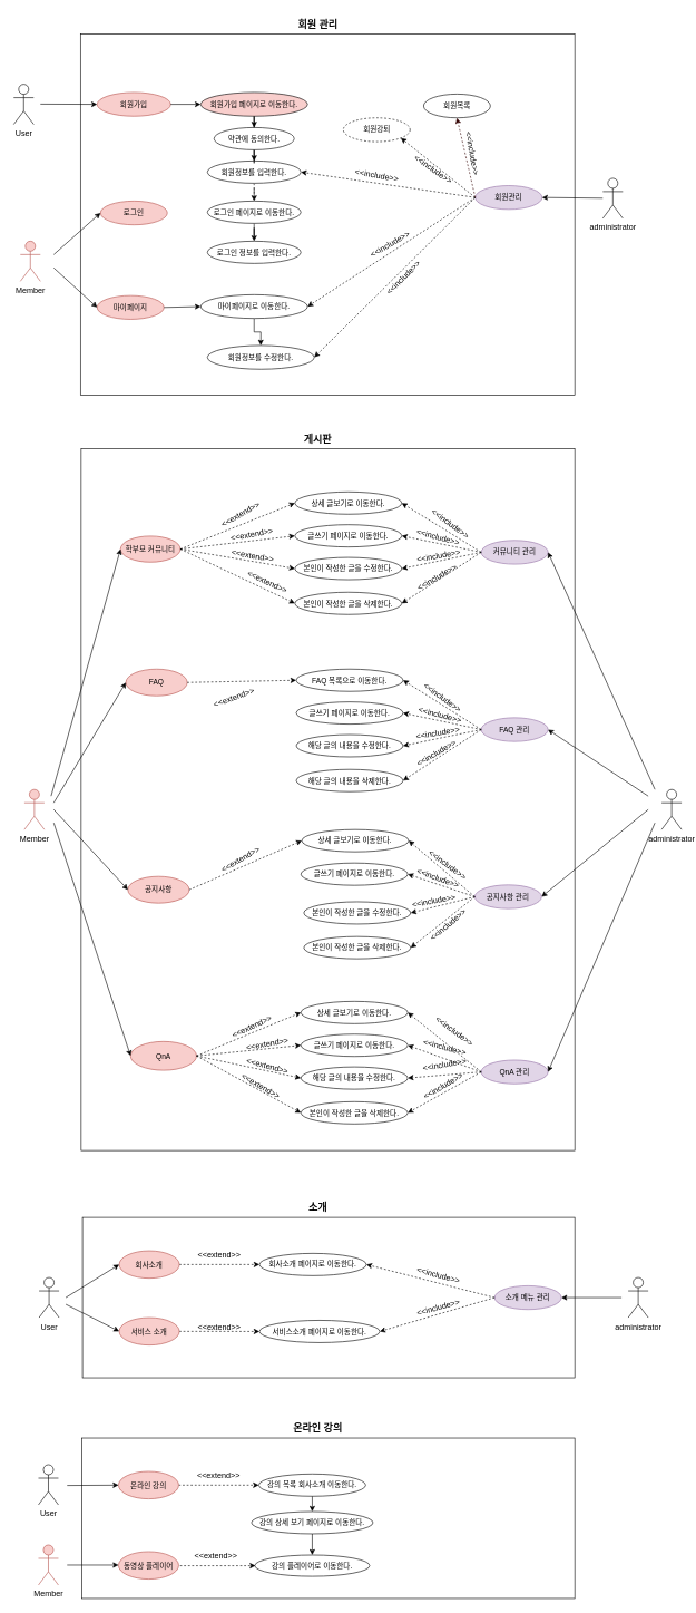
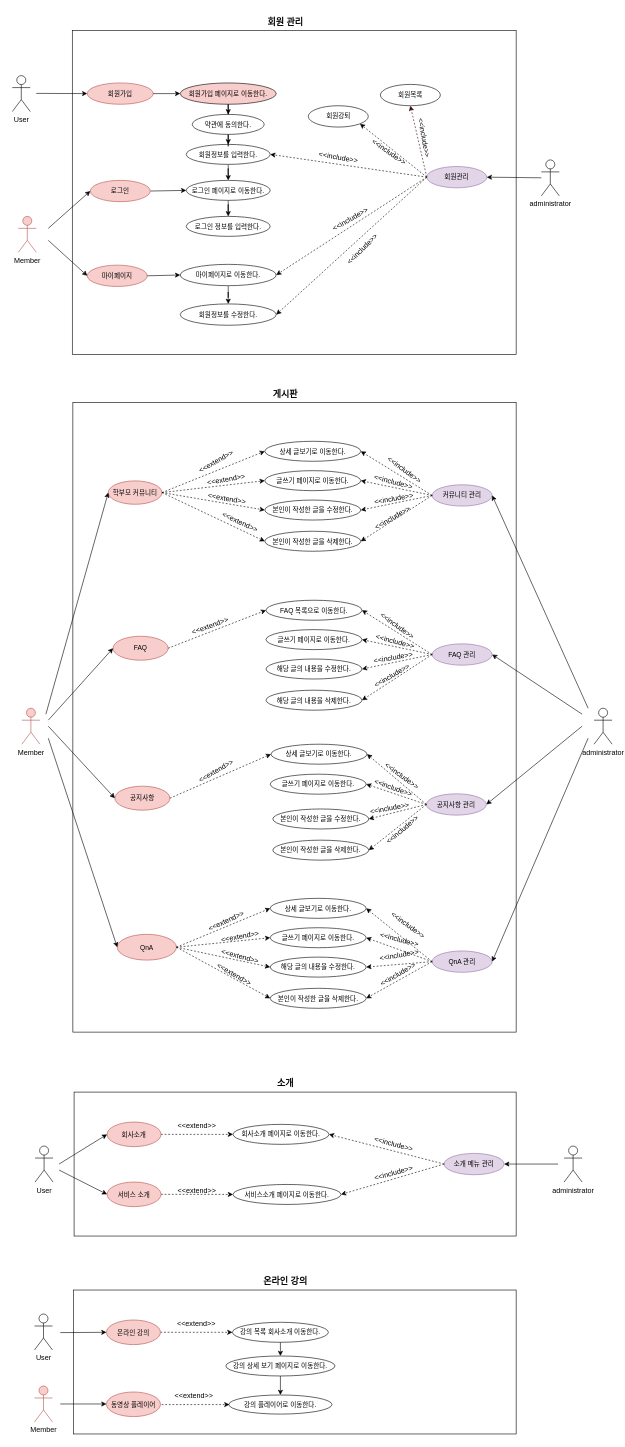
- <mxCell id="20" value="회원강퇴" style="ellipse;whiteSpace=wrap;html=1;fontSize=11;dashed=1;" parent="1" vertex="1"><mxGeometry x="513.5" y="175.56" width="100" height="35.56" as="geometry" /></mxCell>
+ <mxCell id="20" value="회원강퇴" style="ellipse;whiteSpace=wrap;html=1;fontSize=11;" parent="1" vertex="1"><mxGeometry x="513.5" y="175.56" width="100" height="35.56" as="geometry" /></mxCell>
- <mxCell id="7" style="edgeStyle=orthogonalEdgeStyle;rounded=0;orthogonalLoop=1;jettySize=auto;html=1;exitX=0.5;exitY=1;exitDx=0;exitDy=0;dashed=1;" parent="1" source="8" target="14" edge="1"><mxGeometry relative="1" as="geometry" /></mxCell>
+ <mxCell id="7" style="edgeStyle=orthogonalEdgeStyle;rounded=0;orthogonalLoop=1;jettySize=auto;html=1;exitX=0.5;exitY=1;exitDx=0;exitDy=0;" parent="1" source="8" target="14" edge="1"><mxGeometry relative="1" as="geometry" /></mxCell>
+ <mxCell id="15" value="" style="endArrow=classic;html=1;rounded=0;entryX=0;entryY=0.5;entryDx=0;entryDy=0;exitX=1;exitY=0.5;exitDx=0;exitDy=0;" parent="1" source="131" target="14" edge="1"><mxGeometry width="50" height="50" relative="1" as="geometry"><mxPoint x="215" y="298.56" as="sourcePoint" /><mxPoint x="580" y="347.56" as="targetPoint" /></mxGeometry></mxCell>
- <mxCell id="117" value="회원정보를 수정한다." style="ellipse;whiteSpace=wrap;html=1;fontSize=11;" parent="1" vertex="1"><mxGeometry x="310" y="516" width="160" height="35.56" as="geometry" /></mxCell>
+ <mxCell id="117" value="회원정보를 수정한다." style="ellipse;whiteSpace=wrap;html=1;fontSize=11;" parent="1" vertex="1"><mxGeometry x="300" y="506" width="160" height="35.56" as="geometry" /></mxCell>
- <mxCell id="55" value="FAQ" style="ellipse;whiteSpace=wrap;html=1;fontSize=11;fillColor=#f8cecc;strokeColor=#b85450;" parent="1" vertex="1"><mxGeometry x="188" y="1000" width="91.8" height="40" as="geometry" /></mxCell>
+ <mxCell id="55" value="FAQ" style="ellipse;whiteSpace=wrap;html=1;fontSize=11;fillColor=#f8cecc;strokeColor=#b85450;" parent="1" vertex="1"><mxGeometry x="188" y="1060" width="91.8" height="40" as="geometry" /></mxCell>
